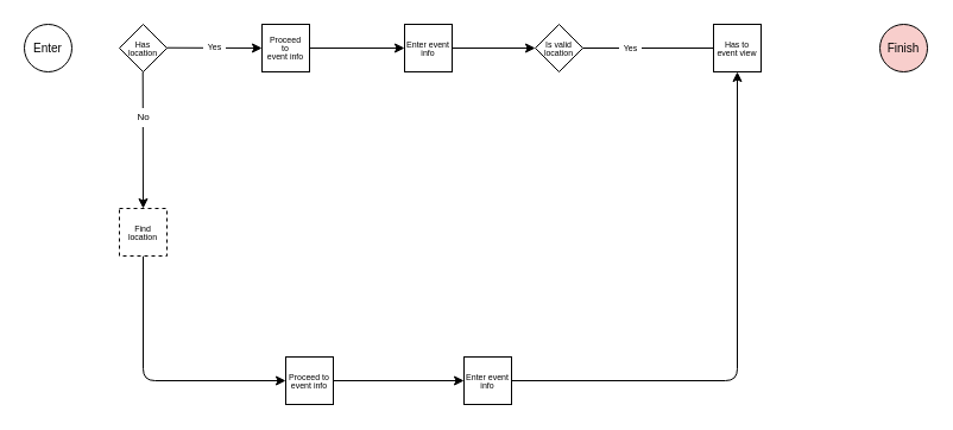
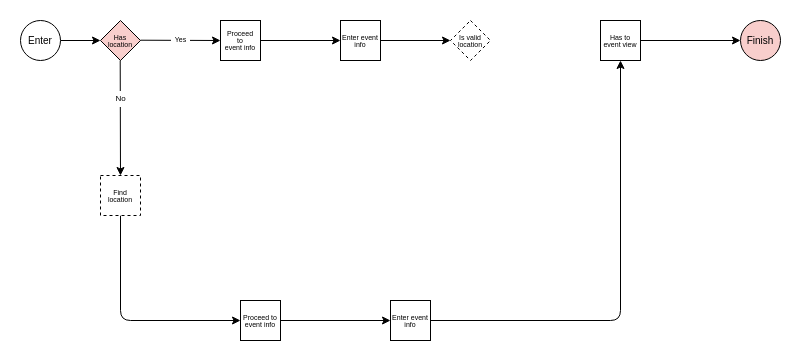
+ <mxCell id="2" style="edgeStyle=none;html=1;entryX=0;entryY=0.5;entryDx=0;entryDy=0;" edge="1" parent="1" source="3" target="4"><mxGeometry relative="1" as="geometry" /></mxCell>
- <mxCell id="4" value="&lt;p style=&quot;line-height: 100%; font-size: 7px;&quot;&gt;&lt;font style=&quot;font-size: 7px;&quot;&gt;Has&lt;br&gt;location&lt;/font&gt;&lt;/p&gt;" style="rhombus;whiteSpace=wrap;html=1;" vertex="1" parent="1"><mxGeometry x="100" y="20" width="40" height="40" as="geometry" /></mxCell>
+ <mxCell id="4" value="&lt;p style=&quot;line-height: 100%; font-size: 7px;&quot;&gt;&lt;font style=&quot;font-size: 7px;&quot;&gt;Has&lt;br&gt;location&lt;/font&gt;&lt;/p&gt;" style="rhombus;whiteSpace=wrap;html=1;fillColor=#f8cecc;" vertex="1" parent="1"><mxGeometry x="100" y="20" width="40" height="40" as="geometry" /></mxCell>
- <mxCell id="19" value="&lt;p style=&quot;line-height: 100%; font-size: 7px;&quot;&gt;Is valid location&lt;/p&gt;" style="rhombus;whiteSpace=wrap;html=1;" vertex="1" parent="1"><mxGeometry x="450" y="20" width="40" height="40" as="geometry" /></mxCell>
+ <mxCell id="19" value="&lt;p style=&quot;line-height: 100%; font-size: 7px;&quot;&gt;Is valid location&lt;/p&gt;" style="rhombus;whiteSpace=wrap;html=1;dashed=1;" vertex="1" parent="1"><mxGeometry x="450" y="20" width="40" height="40" as="geometry" /></mxCell>
- <mxCell id="20" value="" style="edgeStyle=none;html=1;fontSize=8;startArrow=none;endArrow=none;" edge="1" parent="1" source="19" target="22"><mxGeometry relative="1" as="geometry"><mxPoint x="490" y="40" as="sourcePoint" /><mxPoint x="740" y="40" as="targetPoint" /></mxGeometry></mxCell>
- <mxCell id="21" value="&lt;font style=&quot;font-size: 7px;&quot;&gt;&amp;nbsp; Yes&amp;nbsp;&amp;nbsp;&lt;/font&gt;" style="edgeLabel;html=1;align=center;verticalAlign=middle;resizable=0;points=[];" vertex="1" connectable="0" parent="20"><mxGeometry x="-0.421" y="1" relative="1" as="geometry"><mxPoint x="7" y="-1" as="offset" /></mxGeometry></mxCell>
+ <mxCell id="5" value="" style="edgeStyle=none;html=1;fontSize=8;startArrow=none;" edge="1" parent="1" source="22" target="7"><mxGeometry relative="1" as="geometry" /></mxCell>
